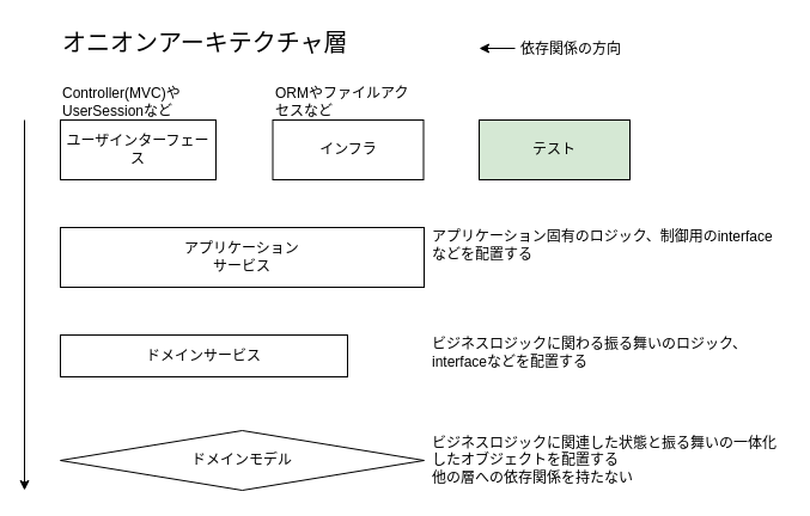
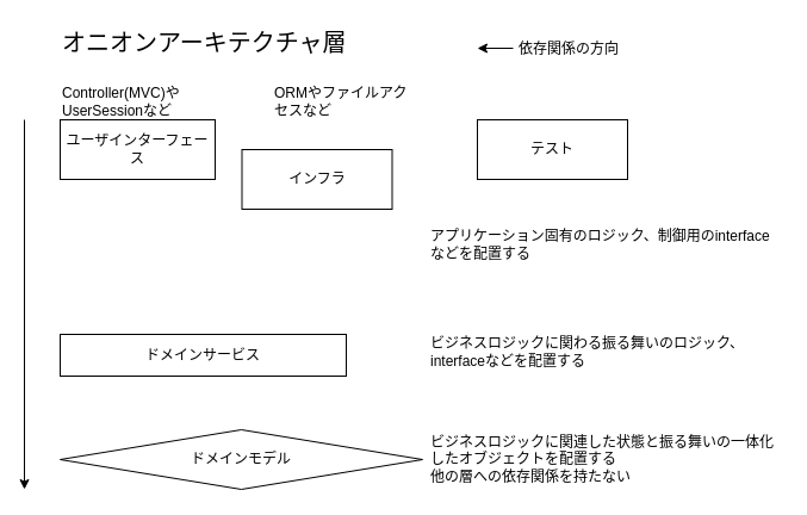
- <mxCell id="3" value="インフラ" style="rounded=0;whiteSpace=wrap;html=1;" parent="1" vertex="1"><mxGeometry x="227.5" y="100" width="126" height="50" as="geometry" /></mxCell>
+ <mxCell id="3" value="インフラ" style="rounded=0;whiteSpace=wrap;html=1;" parent="1" vertex="1"><mxGeometry x="202.5" y="125" width="126" height="50" as="geometry" /></mxCell>
- <mxCell id="4" value="テスト" style="rounded=0;whiteSpace=wrap;html=1;fillColor=#d5e8d4;" parent="1" vertex="1"><mxGeometry x="400" y="100" width="126" height="50" as="geometry" /></mxCell>
+ <mxCell id="4" value="テスト" style="rounded=0;whiteSpace=wrap;html=1;" parent="1" vertex="1"><mxGeometry x="400" y="100" width="126" height="50" as="geometry" /></mxCell>
- <mxCell id="15" value="アプリケーション&lt;br&gt;サービス" style="rounded=0;whiteSpace=wrap;html=1;" parent="1" vertex="1"><mxGeometry x="50" y="190" width="304" height="50" as="geometry" /></mxCell>
